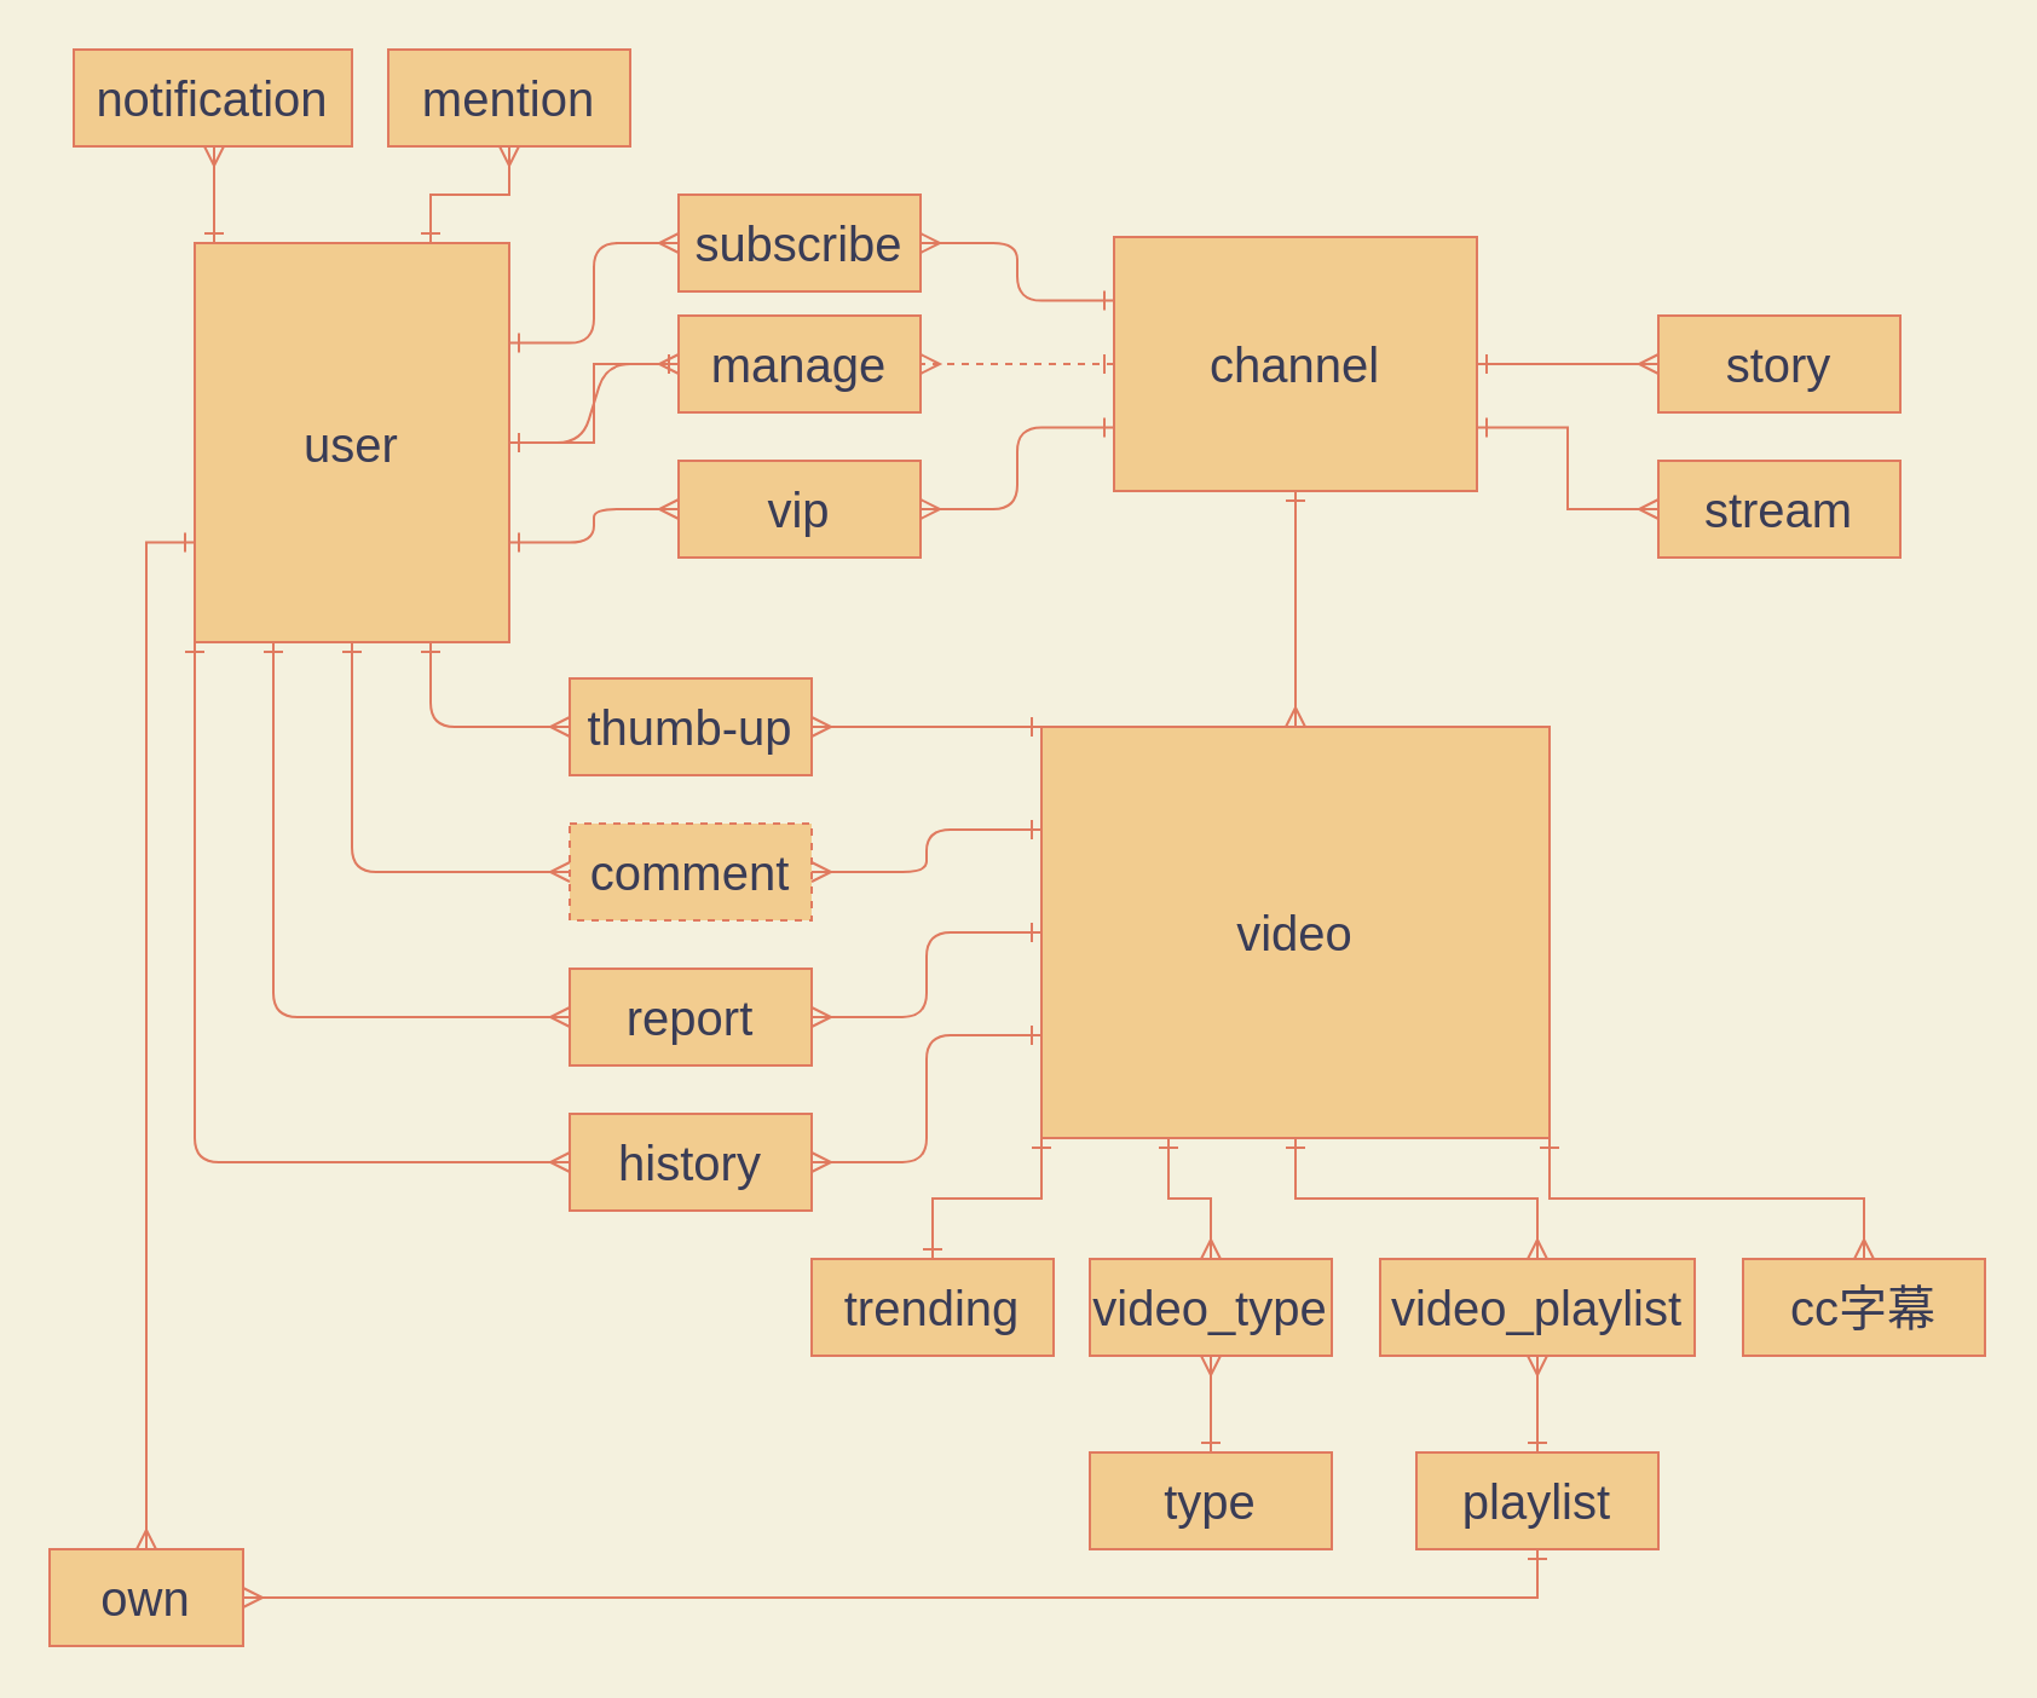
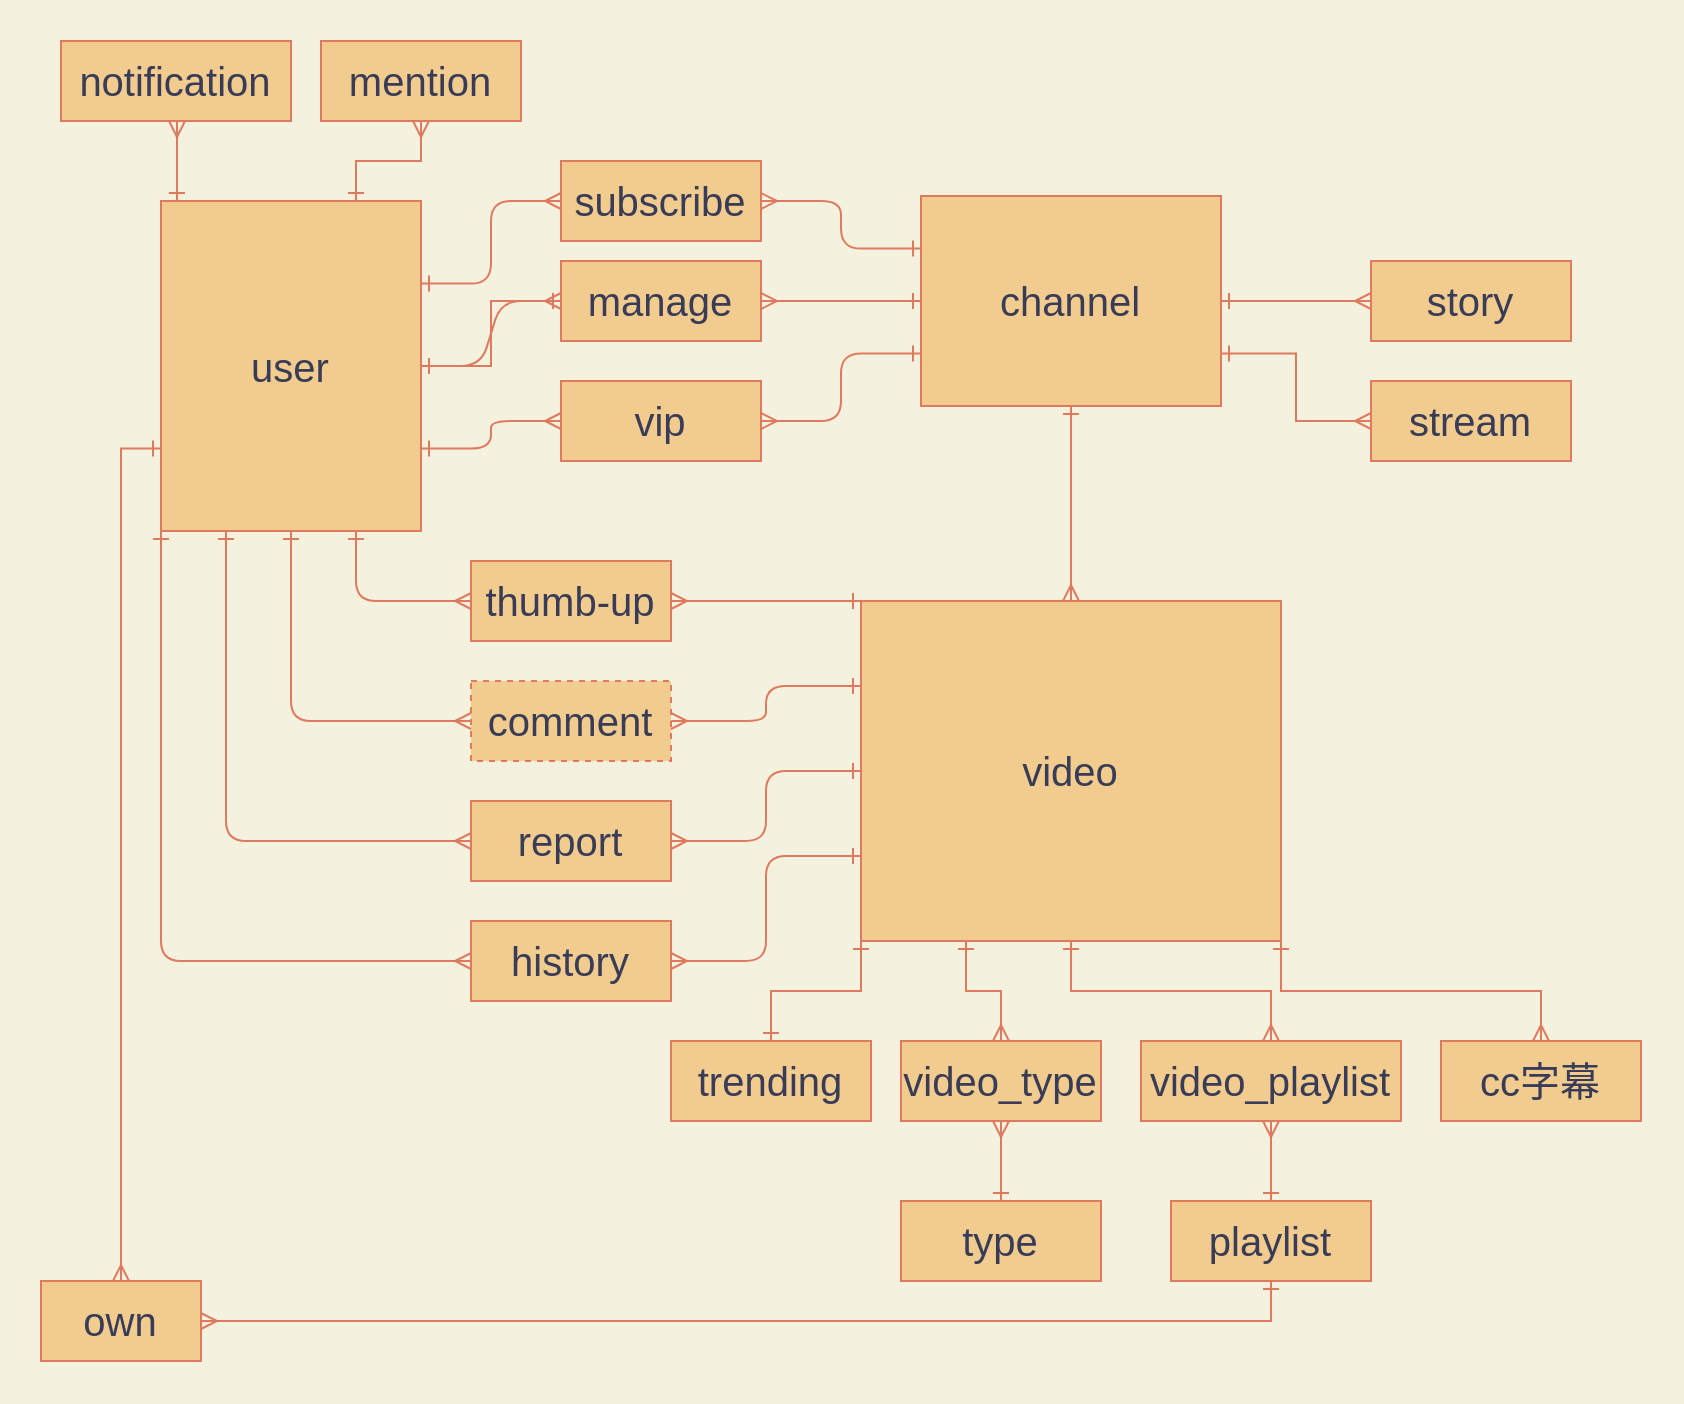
- <mxCell id="17" value="" style="fontSize=12;html=1;endArrow=ERmany;exitX=0;exitY=0.5;exitDx=0;exitDy=0;entryX=1;entryY=0.5;entryDx=0;entryDy=0;startArrow=ERone;startFill=0;strokeColor=#E07A5F;fontColor=#393C56;labelBackgroundColor=#F4F1DE;dashed=1;" edge="1" parent="1" source="7" target="10"><mxGeometry width="100" height="100" relative="1" as="geometry"><mxPoint x="620" y="156.25" as="sourcePoint" /><mxPoint x="445" y="110" as="targetPoint" /></mxGeometry></mxCell>
+ <mxCell id="17" value="" style="fontSize=12;html=1;endArrow=ERmany;exitX=0;exitY=0.5;exitDx=0;exitDy=0;entryX=1;entryY=0.5;entryDx=0;entryDy=0;startArrow=ERone;startFill=0;strokeColor=#E07A5F;fontColor=#393C56;labelBackgroundColor=#F4F1DE;" edge="1" parent="1" source="7" target="10"><mxGeometry width="100" height="100" relative="1" as="geometry"><mxPoint x="620" y="156.25" as="sourcePoint" /><mxPoint x="445" y="110" as="targetPoint" /></mxGeometry></mxCell>
